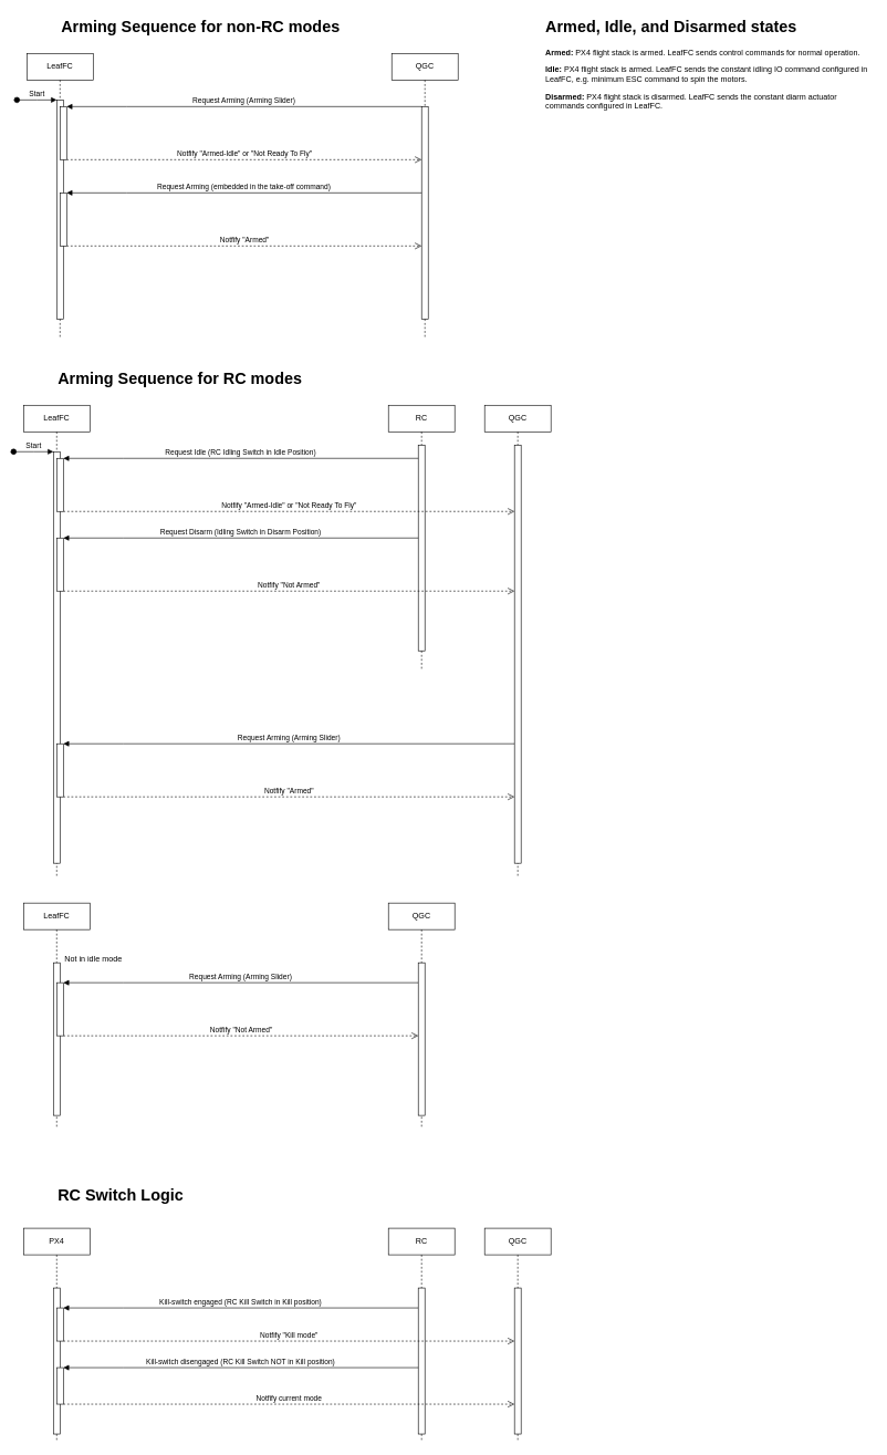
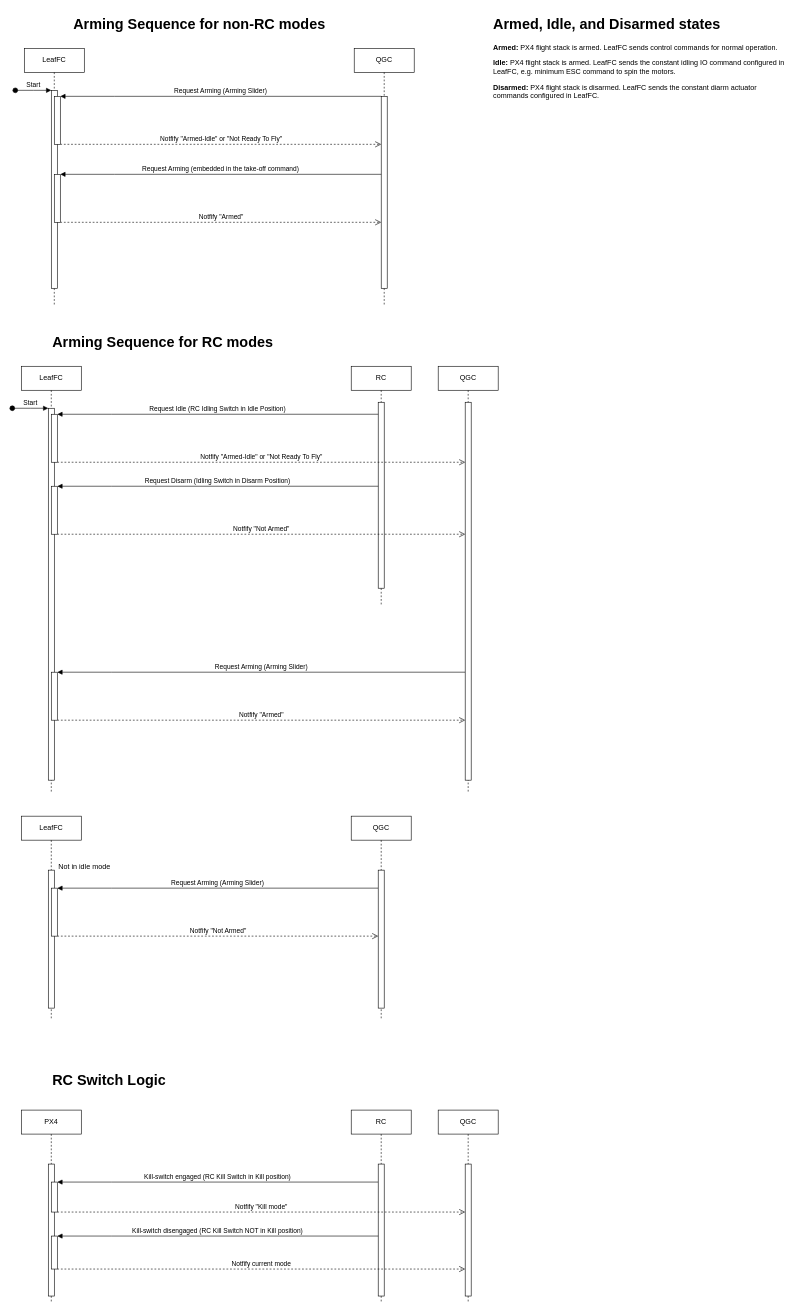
- <mxCell id="18" value="&lt;h1 style=&quot;margin-top: 0px;&quot;&gt;Arming Sequence for non-RC modes&lt;/h1&gt;" style="text;html=1;whiteSpace=wrap;overflow=hidden;rounded=0;" parent="1" vertex="1"><mxGeometry x="90" y="20" width="495" height="50" as="geometry" /></mxCell>
+ <mxCell id="18" value="&lt;h1 style=&quot;margin-top: 0px;&quot;&gt;Arming Sequence for non-RC modes&lt;/h1&gt;" style="text;html=1;whiteSpace=wrap;overflow=hidden;rounded=0;" parent="1" vertex="1"><mxGeometry x="120" y="20" width="495" height="50" as="geometry" /></mxCell>
